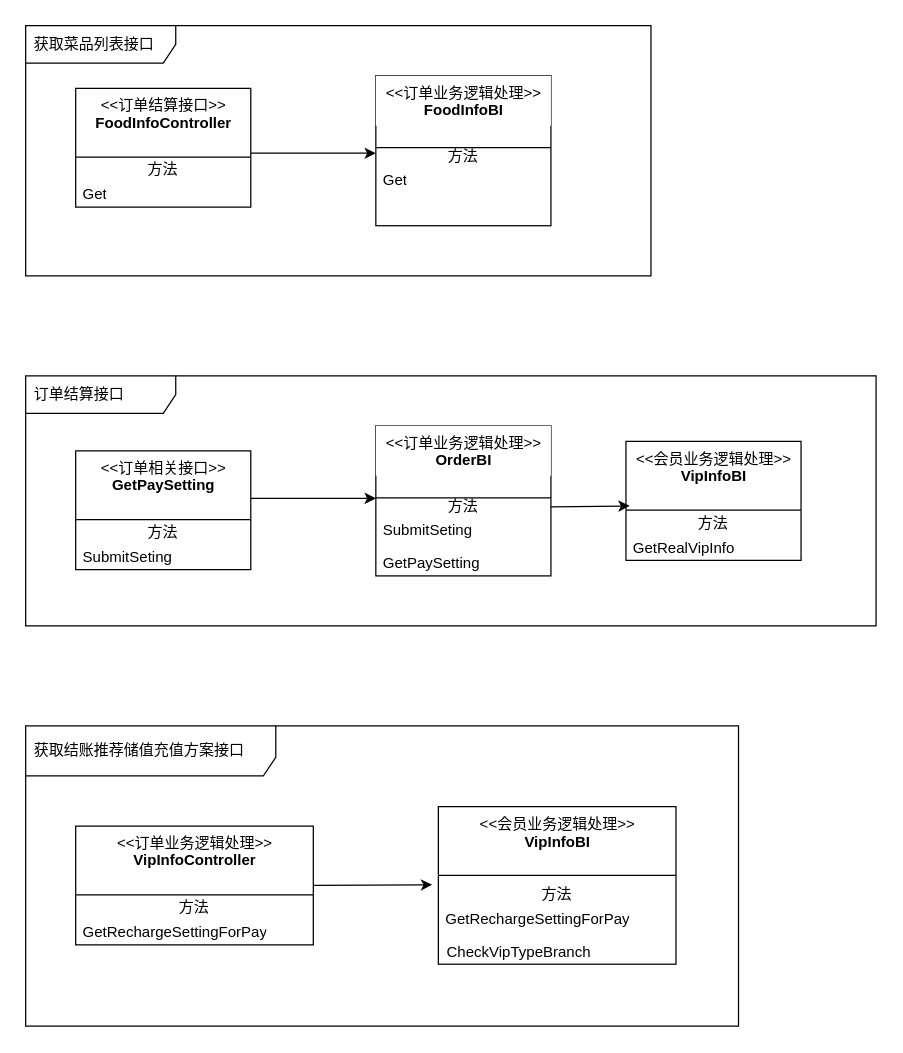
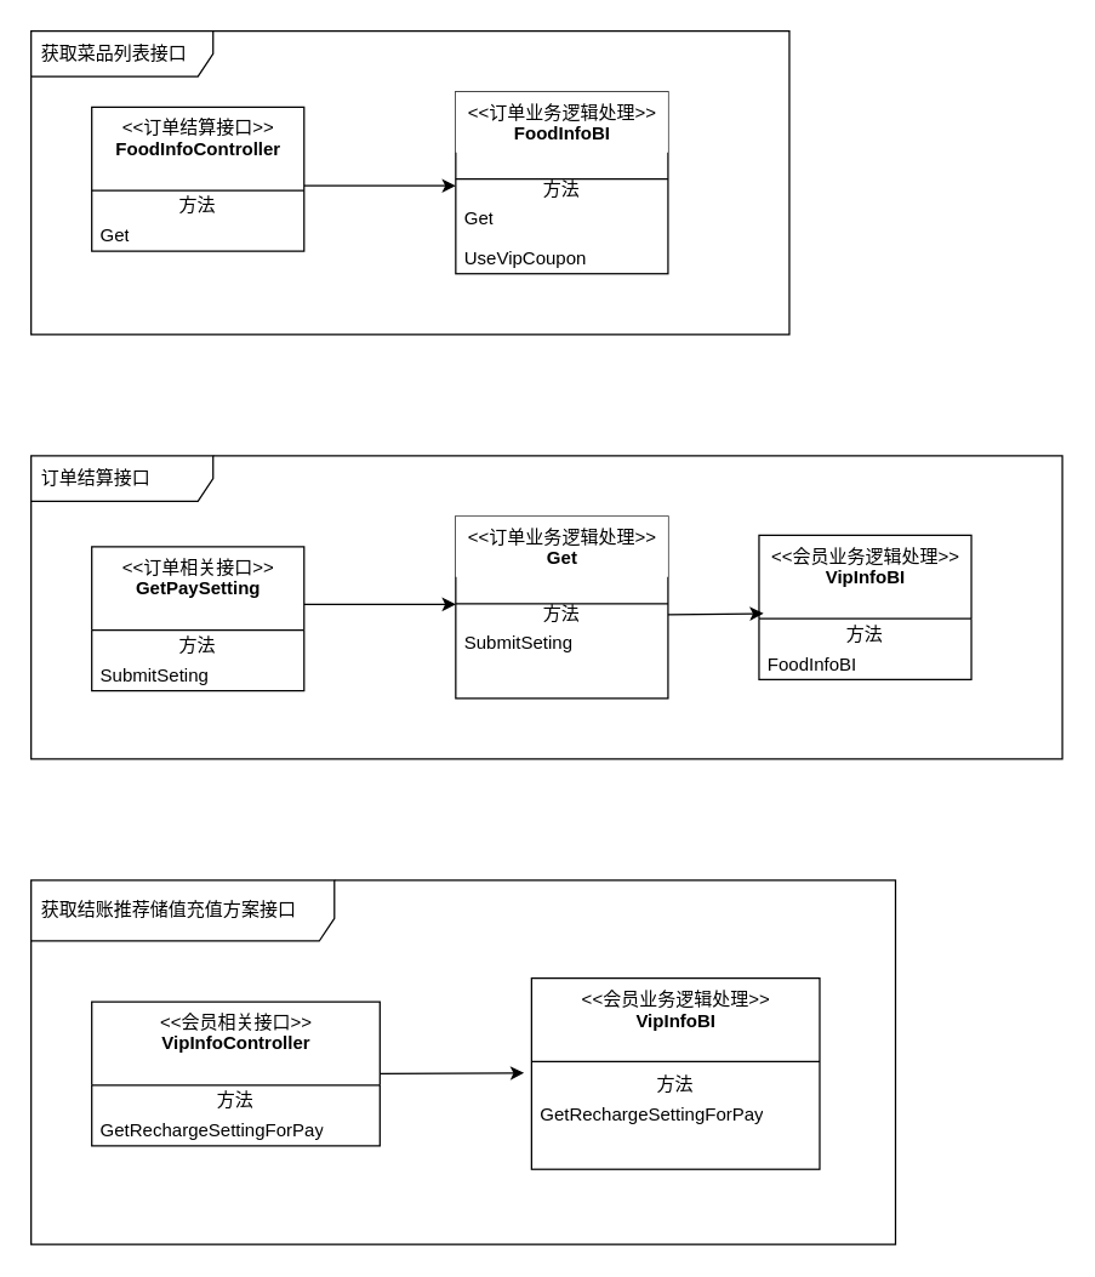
+ <mxCell id="10" value="UseVipCoupon" style="text;html=1;strokeColor=none;fillColor=none;align=left;verticalAlign=middle;spacingLeft=4;spacingRight=4;overflow=hidden;rotatable=0;points=[[0,0.5],[1,0.5]];portConstraint=eastwest;" vertex="1" parent="8"><mxGeometry y="91.2" width="140" height="19.2" as="geometry" /></mxCell>
- <mxCell id="25" value="&amp;lt;&amp;lt;订单业务逻辑处理&amp;gt;&amp;gt;&lt;br&gt;&lt;b&gt;OrderBI&lt;/b&gt;" style="swimlane;fontStyle=0;align=center;verticalAlign=top;childLayout=stackLayout;horizontal=1;startSize=40;horizontalStack=0;resizeParent=1;resizeParentMax=0;resizeLast=0;collapsible=0;marginBottom=0;html=1;swimlaneLine=1;strokeColor=none;" vertex="1" parent="20"><mxGeometry width="140" height="48" as="geometry" /></mxCell>
+ <mxCell id="25" value="&amp;lt;&amp;lt;订单业务逻辑处理&amp;gt;&amp;gt;&lt;br&gt;&lt;b&gt;Get&lt;/b&gt;" style="swimlane;fontStyle=0;align=center;verticalAlign=top;childLayout=stackLayout;horizontal=1;startSize=40;horizontalStack=0;resizeParent=1;resizeParentMax=0;resizeLast=0;collapsible=0;marginBottom=0;html=1;swimlaneLine=1;strokeColor=none;" vertex="1" parent="20"><mxGeometry width="140" height="48" as="geometry" /></mxCell>
- <mxCell id="29" value="GetRealVipInfo" style="text;html=1;strokeColor=none;fillColor=none;align=left;verticalAlign=middle;spacingLeft=4;spacingRight=4;overflow=hidden;rotatable=0;points=[[0,0.5],[1,0.5]];portConstraint=eastwest;" vertex="1" parent="27"><mxGeometry y="75" width="140" height="20" as="geometry" /></mxCell>
+ <mxCell id="29" value="FoodInfoBI" style="text;html=1;strokeColor=none;fillColor=none;align=left;verticalAlign=middle;spacingLeft=4;spacingRight=4;overflow=hidden;rotatable=0;points=[[0,0.5],[1,0.5]];portConstraint=eastwest;" vertex="1" parent="27"><mxGeometry y="75" width="140" height="20" as="geometry" /></mxCell>
- <mxCell id="23" value="GetPaySetting" style="text;html=1;strokeColor=none;fillColor=none;align=left;verticalAlign=middle;spacingLeft=4;spacingRight=4;overflow=hidden;rotatable=0;points=[[0,0.5],[1,0.5]];portConstraint=eastwest;" vertex="1" parent="21"><mxGeometry y="91.2" width="140" height="19.2" as="geometry" /></mxCell>
- <mxCell id="31" value="&amp;lt;&amp;lt;订单业务逻辑处理&amp;gt;&amp;gt;&lt;br&gt;&lt;b&gt;VipInfoController&lt;/b&gt;" style="swimlane;fontStyle=0;align=center;verticalAlign=top;childLayout=stackLayout;horizontal=1;startSize=55;horizontalStack=0;resizeParent=1;resizeParentMax=0;resizeLast=0;collapsible=0;marginBottom=0;html=1;" vertex="1" parent="1"><mxGeometry x="60" y="660" width="190" height="95" as="geometry" /></mxCell>
+ <mxCell id="31" value="&amp;lt;&amp;lt;会员相关接口&amp;gt;&amp;gt;&lt;br&gt;&lt;b&gt;VipInfoController&lt;/b&gt;" style="swimlane;fontStyle=0;align=center;verticalAlign=top;childLayout=stackLayout;horizontal=1;startSize=55;horizontalStack=0;resizeParent=1;resizeParentMax=0;resizeLast=0;collapsible=0;marginBottom=0;html=1;" vertex="1" parent="1"><mxGeometry x="60" y="660" width="190" height="95" as="geometry" /></mxCell>
- <mxCell id="39" value="CheckVipTypeBranch" style="text;html=1;strokeColor=none;fillColor=none;align=left;verticalAlign=middle;spacingLeft=4;spacingRight=4;overflow=hidden;rotatable=0;points=[[0,0.5],[1,0.5]];portConstraint=eastwest;" vertex="1" parent="34"><mxGeometry x="1" y="106" width="170" height="20" as="geometry" /></mxCell>
